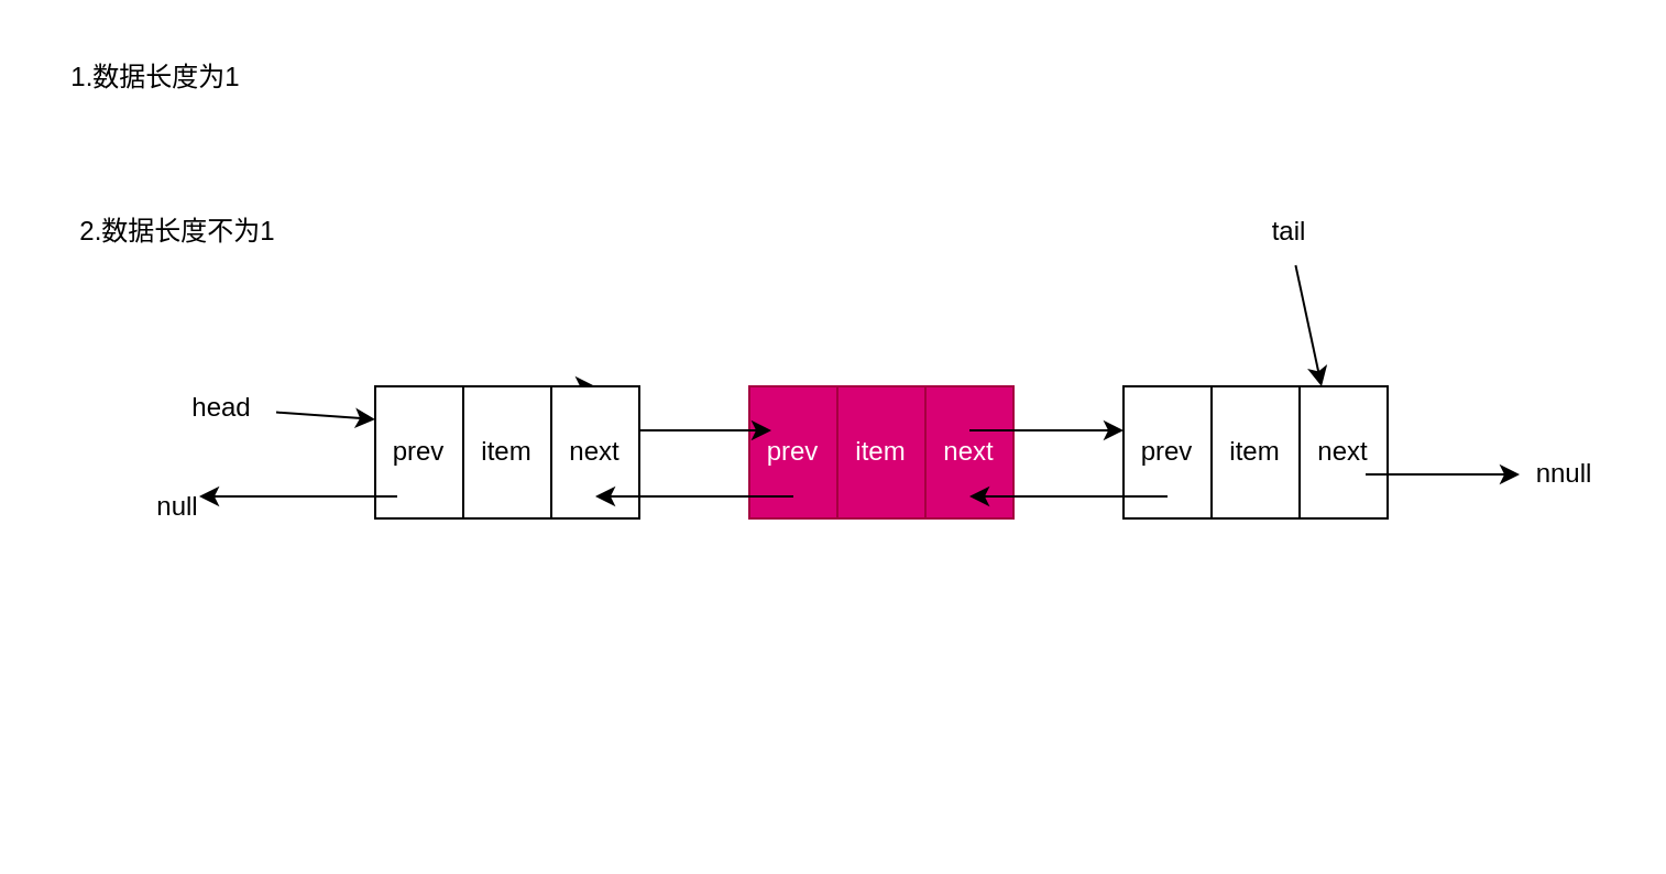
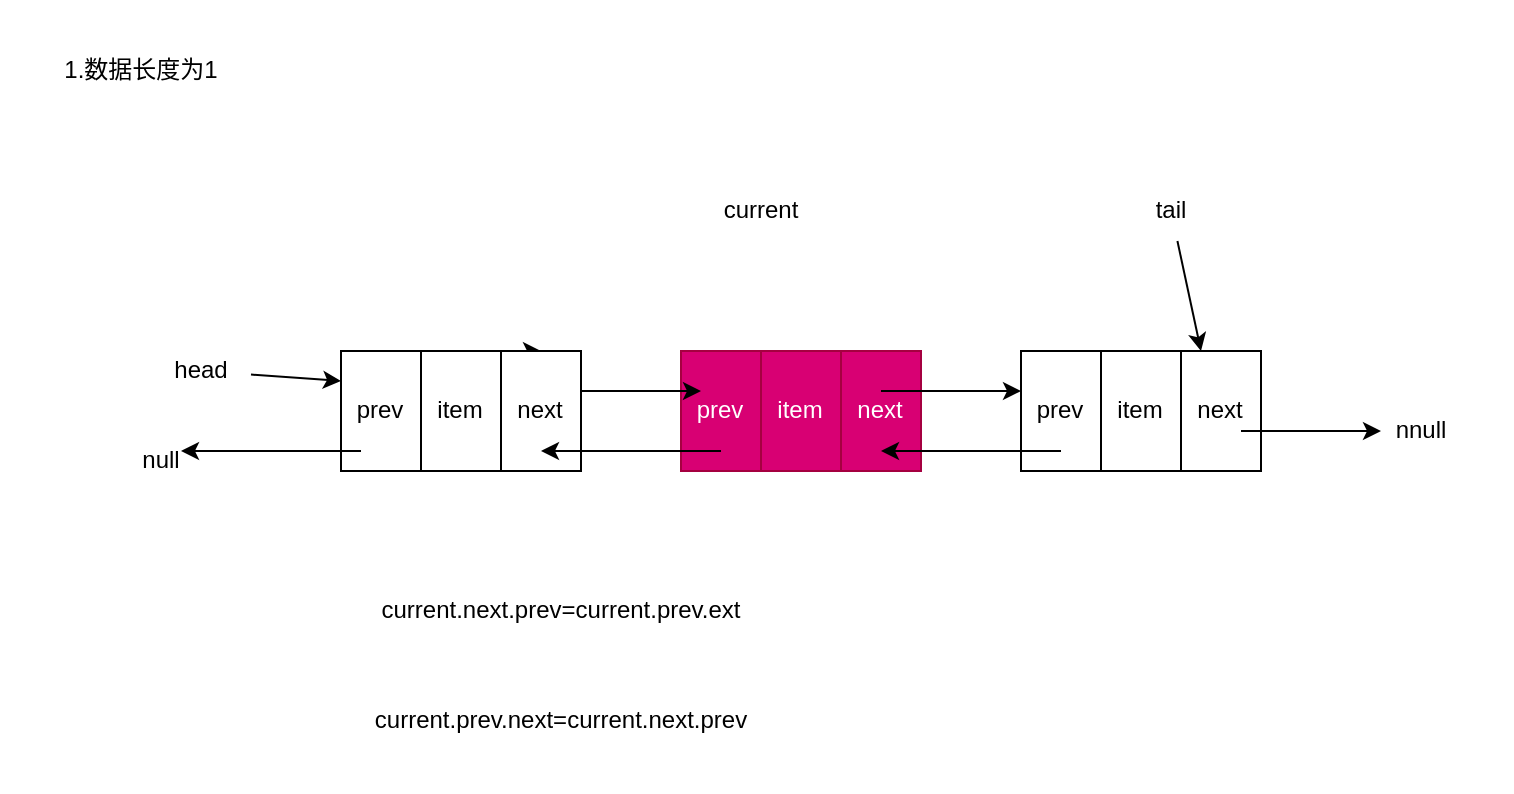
- <mxCell id="28" value="2.数据长度不为1&lt;br&gt;" style="text;html=1;align=center;verticalAlign=middle;resizable=0;points=[];autosize=1;strokeColor=none;fillColor=none;" vertex="1" parent="1"><mxGeometry x="25" y="90" width="110" height="30" as="geometry" /></mxCell>
+ <mxCell id="24" value="current" style="text;html=1;align=center;verticalAlign=middle;resizable=0;points=[];autosize=1;strokeColor=none;fillColor=none;" vertex="1" parent="1"><mxGeometry x="350" y="90" width="60" height="30" as="geometry" /></mxCell>
+ <mxCell id="25" value="current.next.prev=current.prev.ext" style="text;html=1;align=center;verticalAlign=middle;resizable=0;points=[];autosize=1;strokeColor=none;fillColor=none;" vertex="1" parent="1"><mxGeometry x="180" y="290" width="200" height="30" as="geometry" /></mxCell>
+ <mxCell id="26" value="current.prev.next=current.next.prev" style="text;html=1;align=center;verticalAlign=middle;resizable=0;points=[];autosize=1;strokeColor=none;fillColor=none;" vertex="1" parent="1"><mxGeometry x="175" y="345" width="210" height="30" as="geometry" /></mxCell>
